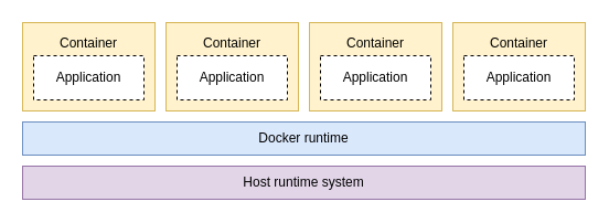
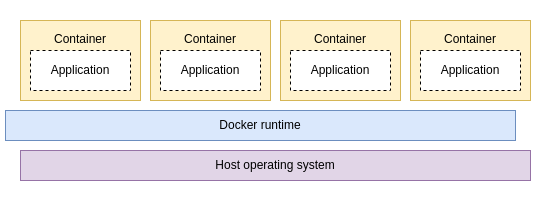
- <mxCell id="3" value="Docker runtime" style="rounded=0;whiteSpace=wrap;html=1;fillColor=#dae8fc;strokeColor=#6c8ebf;" vertex="1" parent="1"><mxGeometry x="20" y="110" width="510" height="30" as="geometry" /></mxCell>
+ <mxCell id="3" value="Docker runtime" style="rounded=0;whiteSpace=wrap;html=1;fillColor=#dae8fc;strokeColor=#6c8ebf;" vertex="1" parent="1"><mxGeometry x="5" y="110" width="510" height="30" as="geometry" /></mxCell>
- <mxCell id="2" value="Host runtime system" style="rounded=0;whiteSpace=wrap;html=1;fillColor=#e1d5e7;strokeColor=#9673a6;" vertex="1" parent="1"><mxGeometry x="20" y="150" width="510" height="30" as="geometry" /></mxCell>
+ <mxCell id="2" value="Host operating system" style="rounded=0;whiteSpace=wrap;html=1;fillColor=#e1d5e7;strokeColor=#9673a6;" vertex="1" parent="1"><mxGeometry x="20" y="150" width="510" height="30" as="geometry" /></mxCell>
